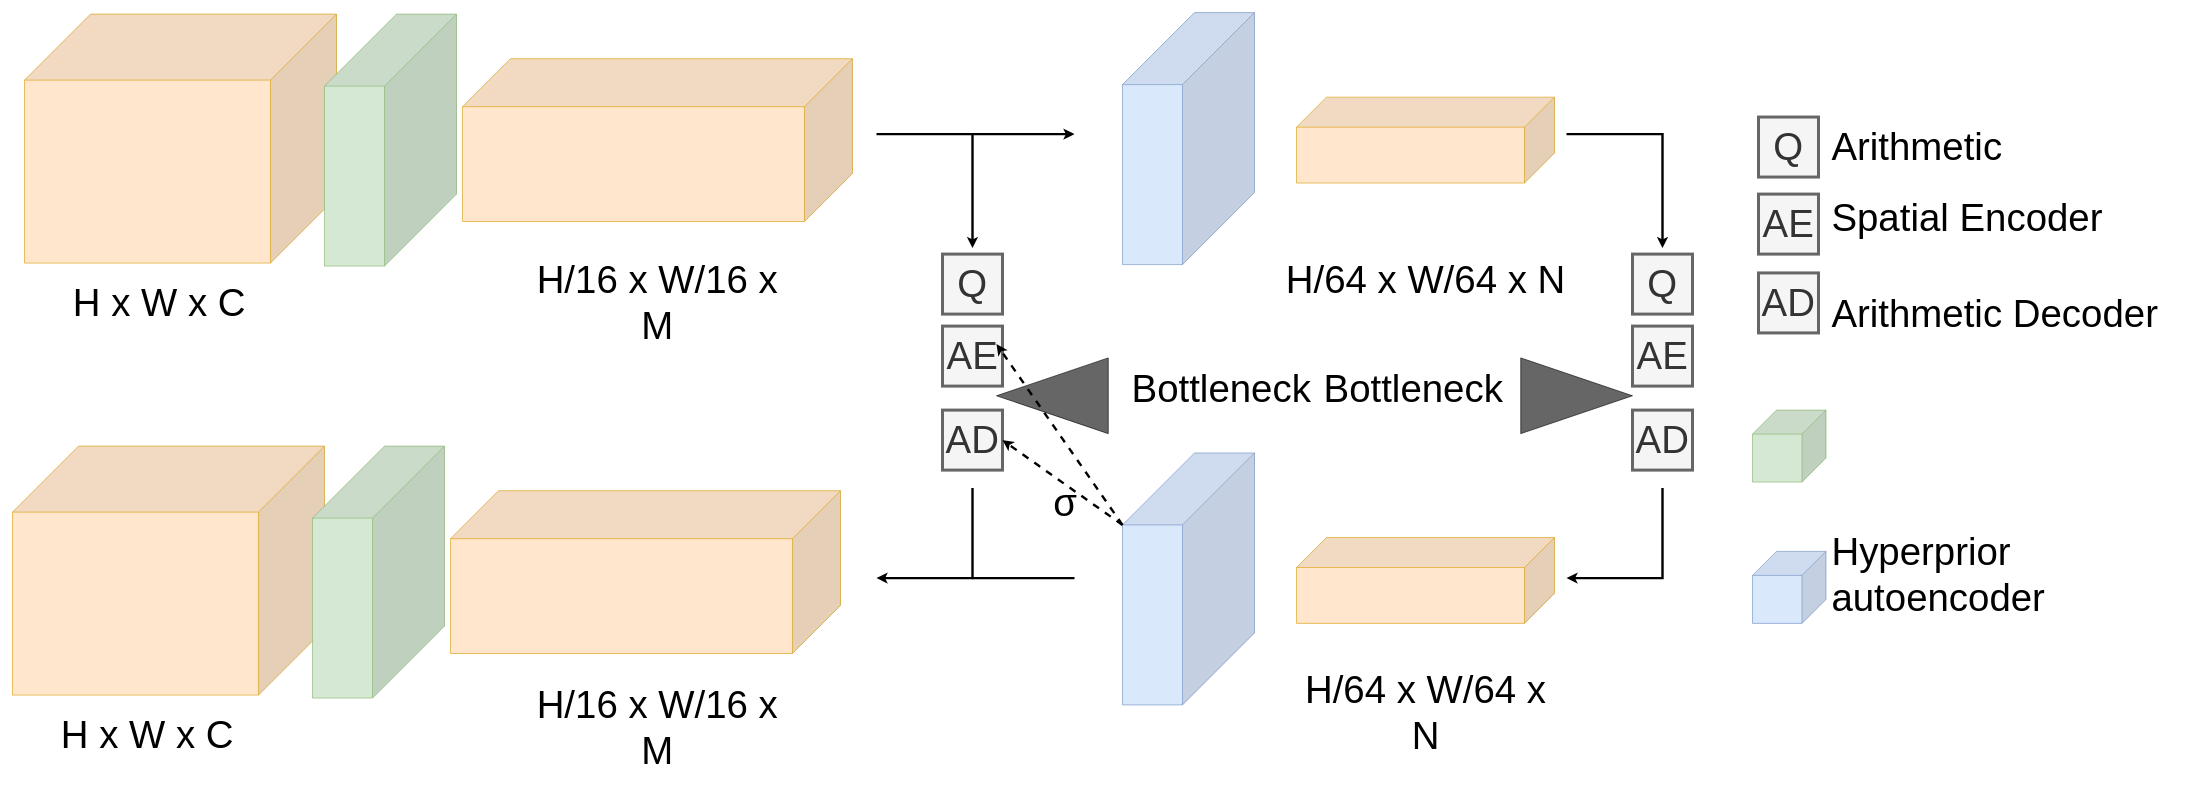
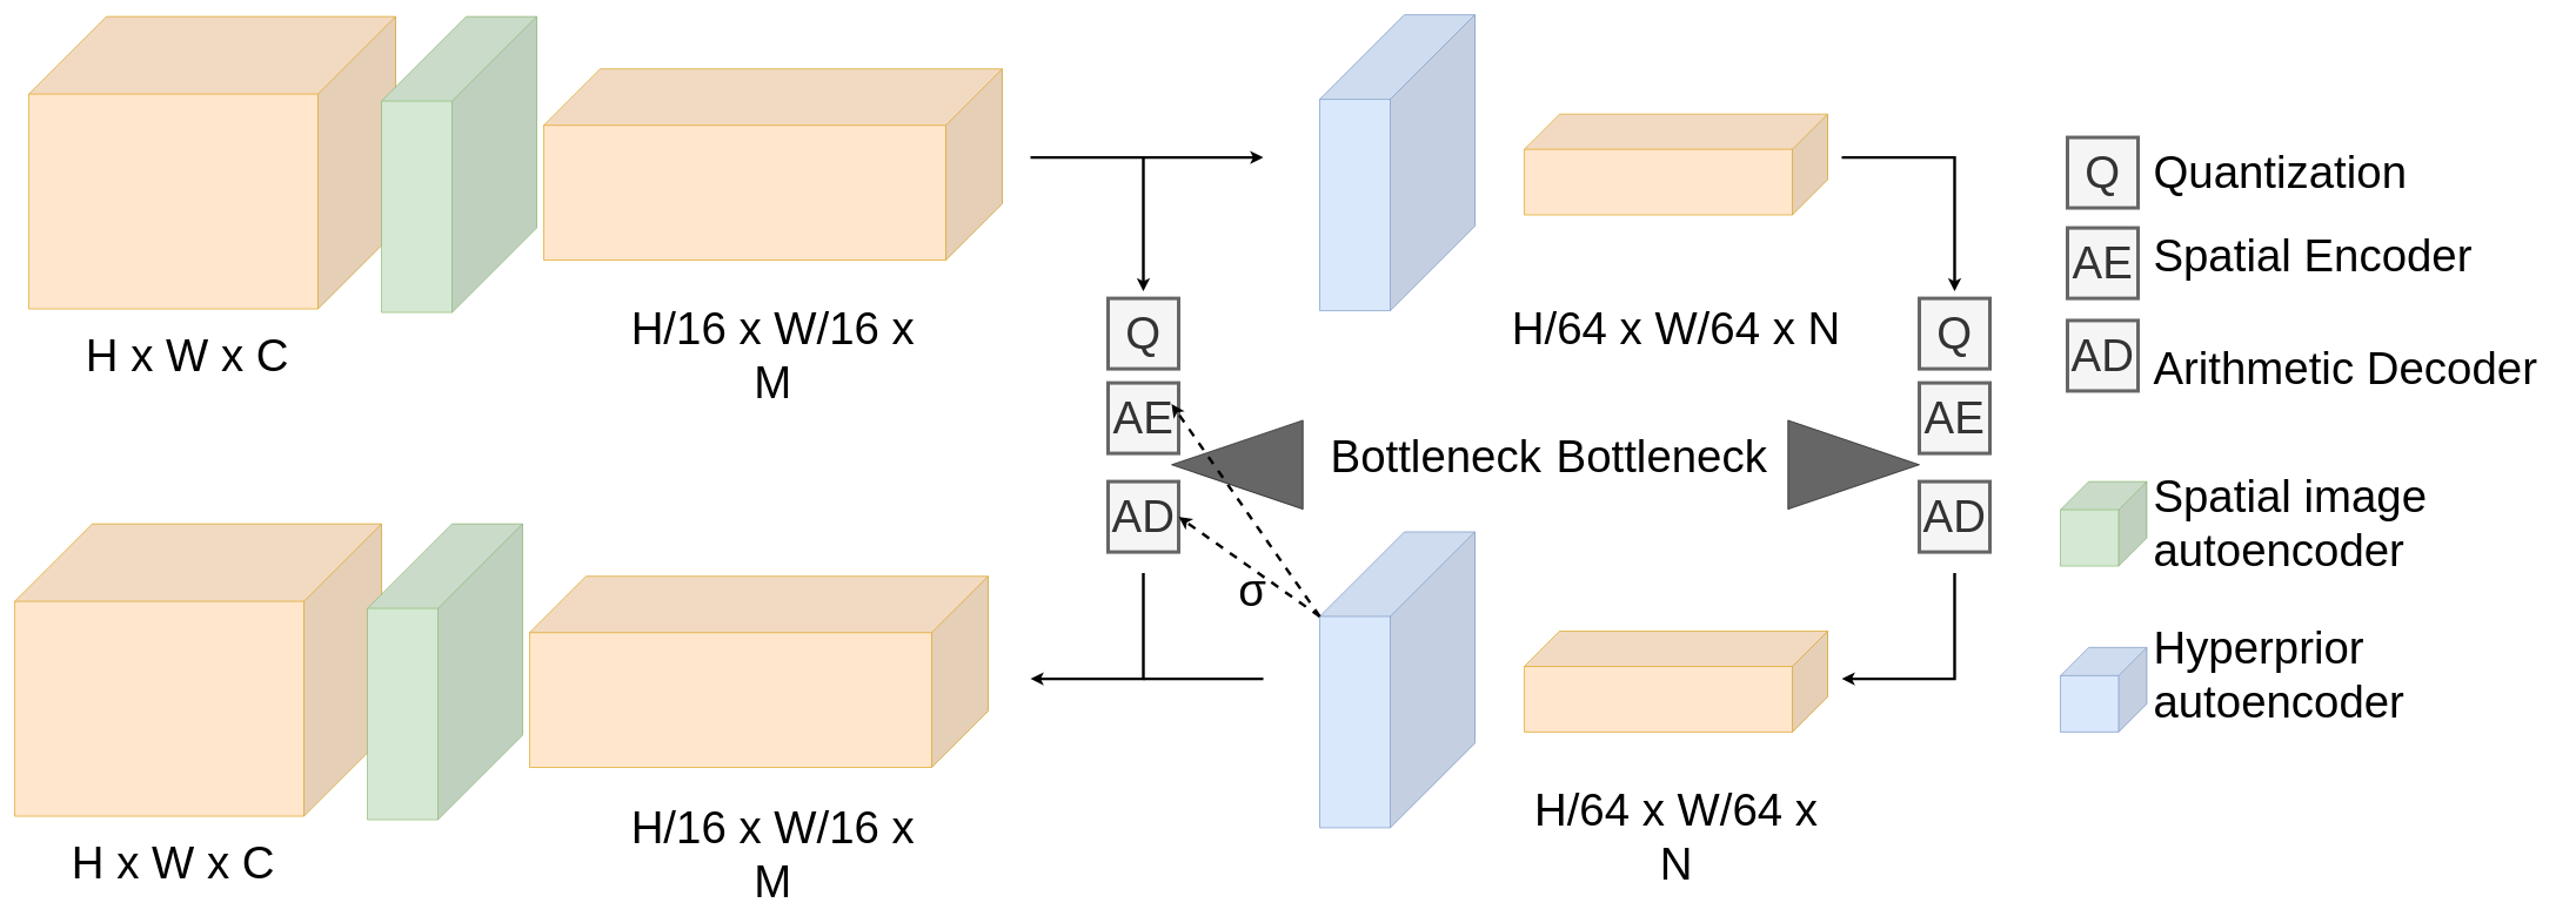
- <mxCell id="42" value="&lt;font style=&quot;font-size: 64px;&quot;&gt;Arithmetic&lt;/font&gt;" style="text;html=1;strokeColor=none;fillColor=none;align=left;verticalAlign=middle;whiteSpace=wrap;rounded=0;fontStyle=0;fontSize=64;" parent="1" vertex="1"><mxGeometry x="3050" y="184.58" width="380" height="120" as="geometry" /></mxCell>
+ <mxCell id="42" value="&lt;font style=&quot;font-size: 64px;&quot;&gt;Quantization&lt;/font&gt;" style="text;html=1;strokeColor=none;fillColor=none;align=left;verticalAlign=middle;whiteSpace=wrap;rounded=0;fontStyle=0;fontSize=64;" parent="1" vertex="1"><mxGeometry x="3050" y="184.58" width="380" height="120" as="geometry" /></mxCell>
+ <mxCell id="39" value="&lt;font style=&quot;font-size: 64px;&quot;&gt;Spatial image autoencoder&lt;/font&gt;" style="text;html=1;strokeColor=none;fillColor=none;align=left;verticalAlign=middle;whiteSpace=wrap;rounded=0;fontStyle=0;fontSize=64;" parent="37" vertex="1"><mxGeometry x="130" y="1.137e-13" width="469" height="120" as="geometry" /></mxCell>
